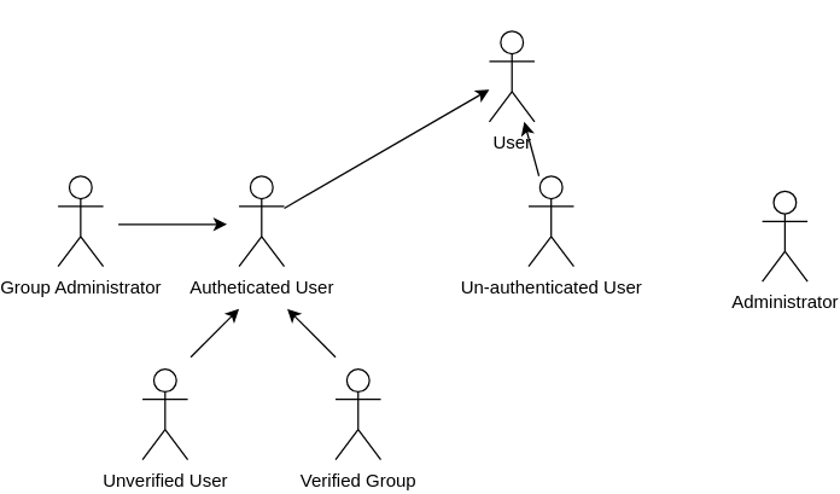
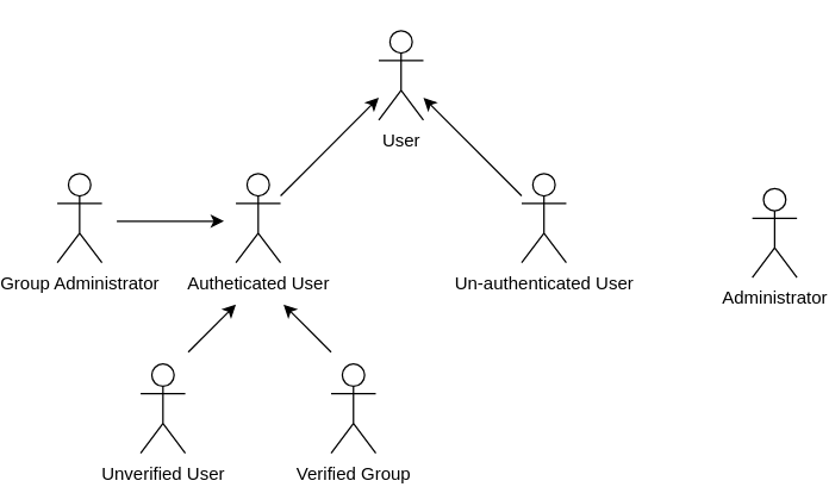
- <mxCell id="2" value="User" style="shape=umlActor;verticalLabelPosition=bottom;verticalAlign=top;html=1;outlineConnect=0;" vertex="1" parent="1"><mxGeometry x="306" y="20" width="30" height="60" as="geometry" /></mxCell>
+ <mxCell id="2" value="User" style="shape=umlActor;verticalLabelPosition=bottom;verticalAlign=top;html=1;outlineConnect=0;" vertex="1" parent="1"><mxGeometry x="236" y="20" width="30" height="60" as="geometry" /></mxCell>
